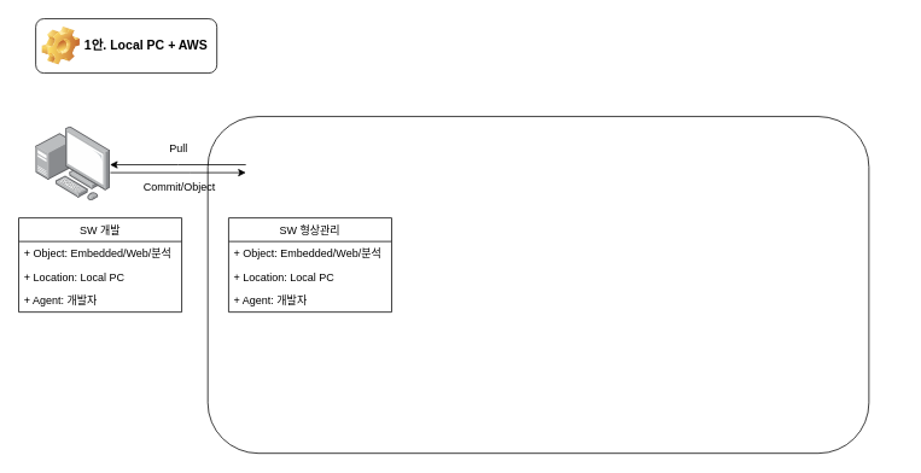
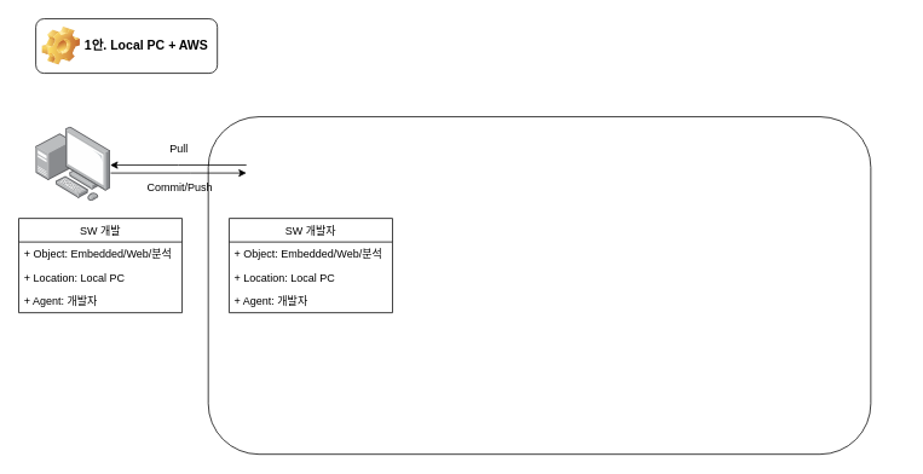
- <mxCell id="12" value="Commit/Object" style="text;strokeColor=none;fillColor=none;spacingLeft=4;spacingRight=4;overflow=hidden;rotatable=0;points=[[0,0.5],[1,0.5]];portConstraint=eastwest;fontSize=12;align=center;" vertex="1" parent="1"><mxGeometry x="143" y="193" width="110" height="30" as="geometry" /></mxCell>
+ <mxCell id="12" value="Commit/Push" style="text;strokeColor=none;fillColor=none;spacingLeft=4;spacingRight=4;overflow=hidden;rotatable=0;points=[[0,0.5],[1,0.5]];portConstraint=eastwest;fontSize=12;align=center;" vertex="1" parent="1"><mxGeometry x="143" y="193" width="110" height="30" as="geometry" /></mxCell>
- <mxCell id="14" value="SW 형상관리" style="swimlane;fontStyle=0;childLayout=stackLayout;horizontal=1;startSize=26;fillColor=none;horizontalStack=0;resizeParent=1;resizeParentMax=0;resizeLast=0;collapsible=1;marginBottom=0;" vertex="1" parent="1"><mxGeometry x="251.99" y="240" width="180" height="104" as="geometry"><mxRectangle x="330.99" y="290" width="90" height="30" as="alternateBounds" /></mxGeometry></mxCell>
+ <mxCell id="14" value="SW 개발자" style="swimlane;fontStyle=0;childLayout=stackLayout;horizontal=1;startSize=26;fillColor=none;horizontalStack=0;resizeParent=1;resizeParentMax=0;resizeLast=0;collapsible=1;marginBottom=0;" vertex="1" parent="1"><mxGeometry x="251.99" y="240" width="180" height="104" as="geometry"><mxRectangle x="330.99" y="290" width="90" height="30" as="alternateBounds" /></mxGeometry></mxCell>
